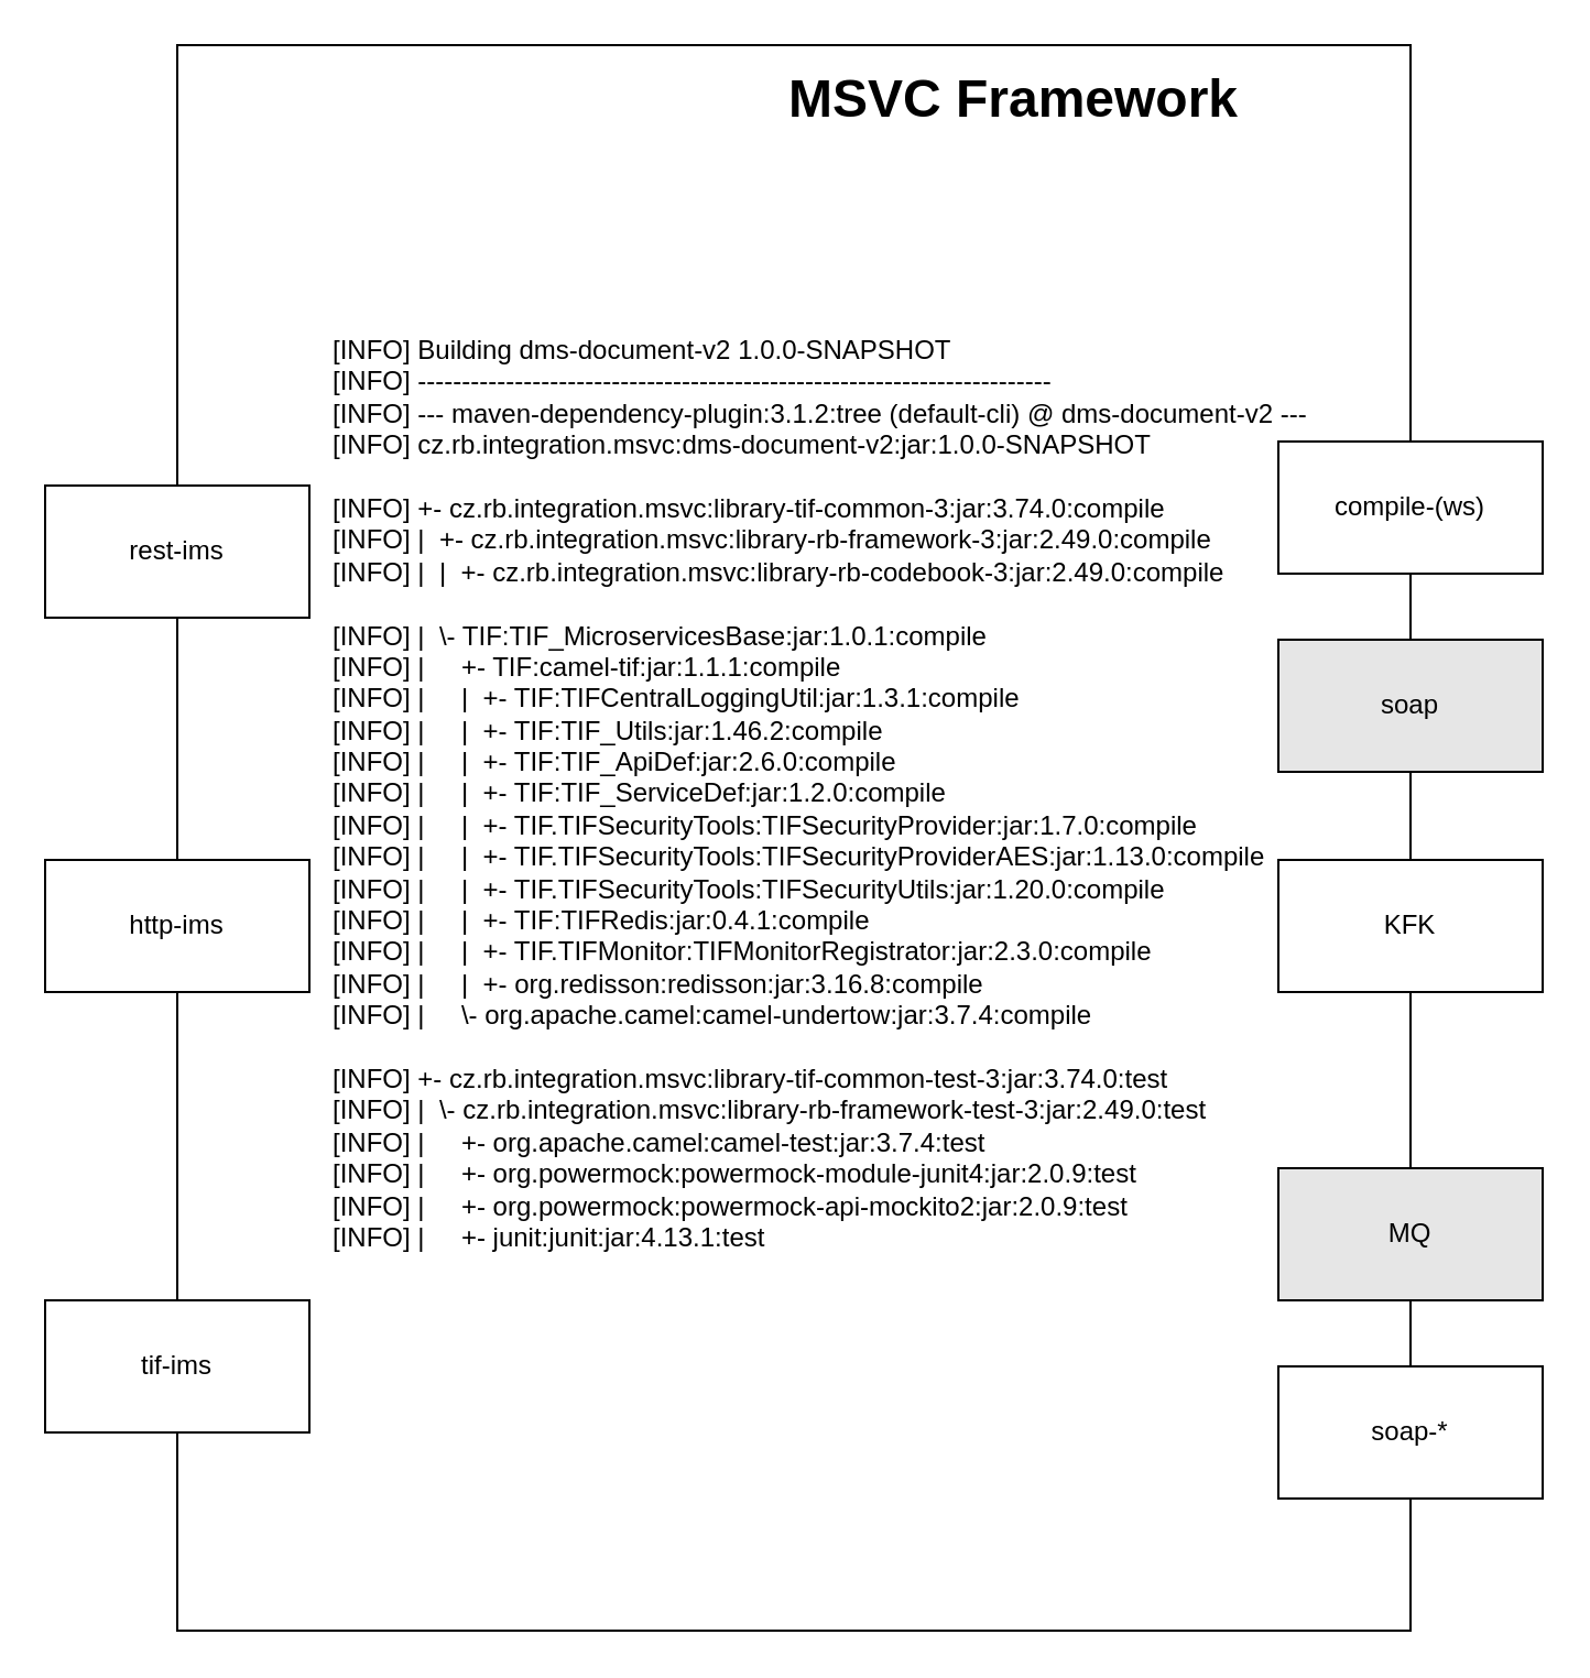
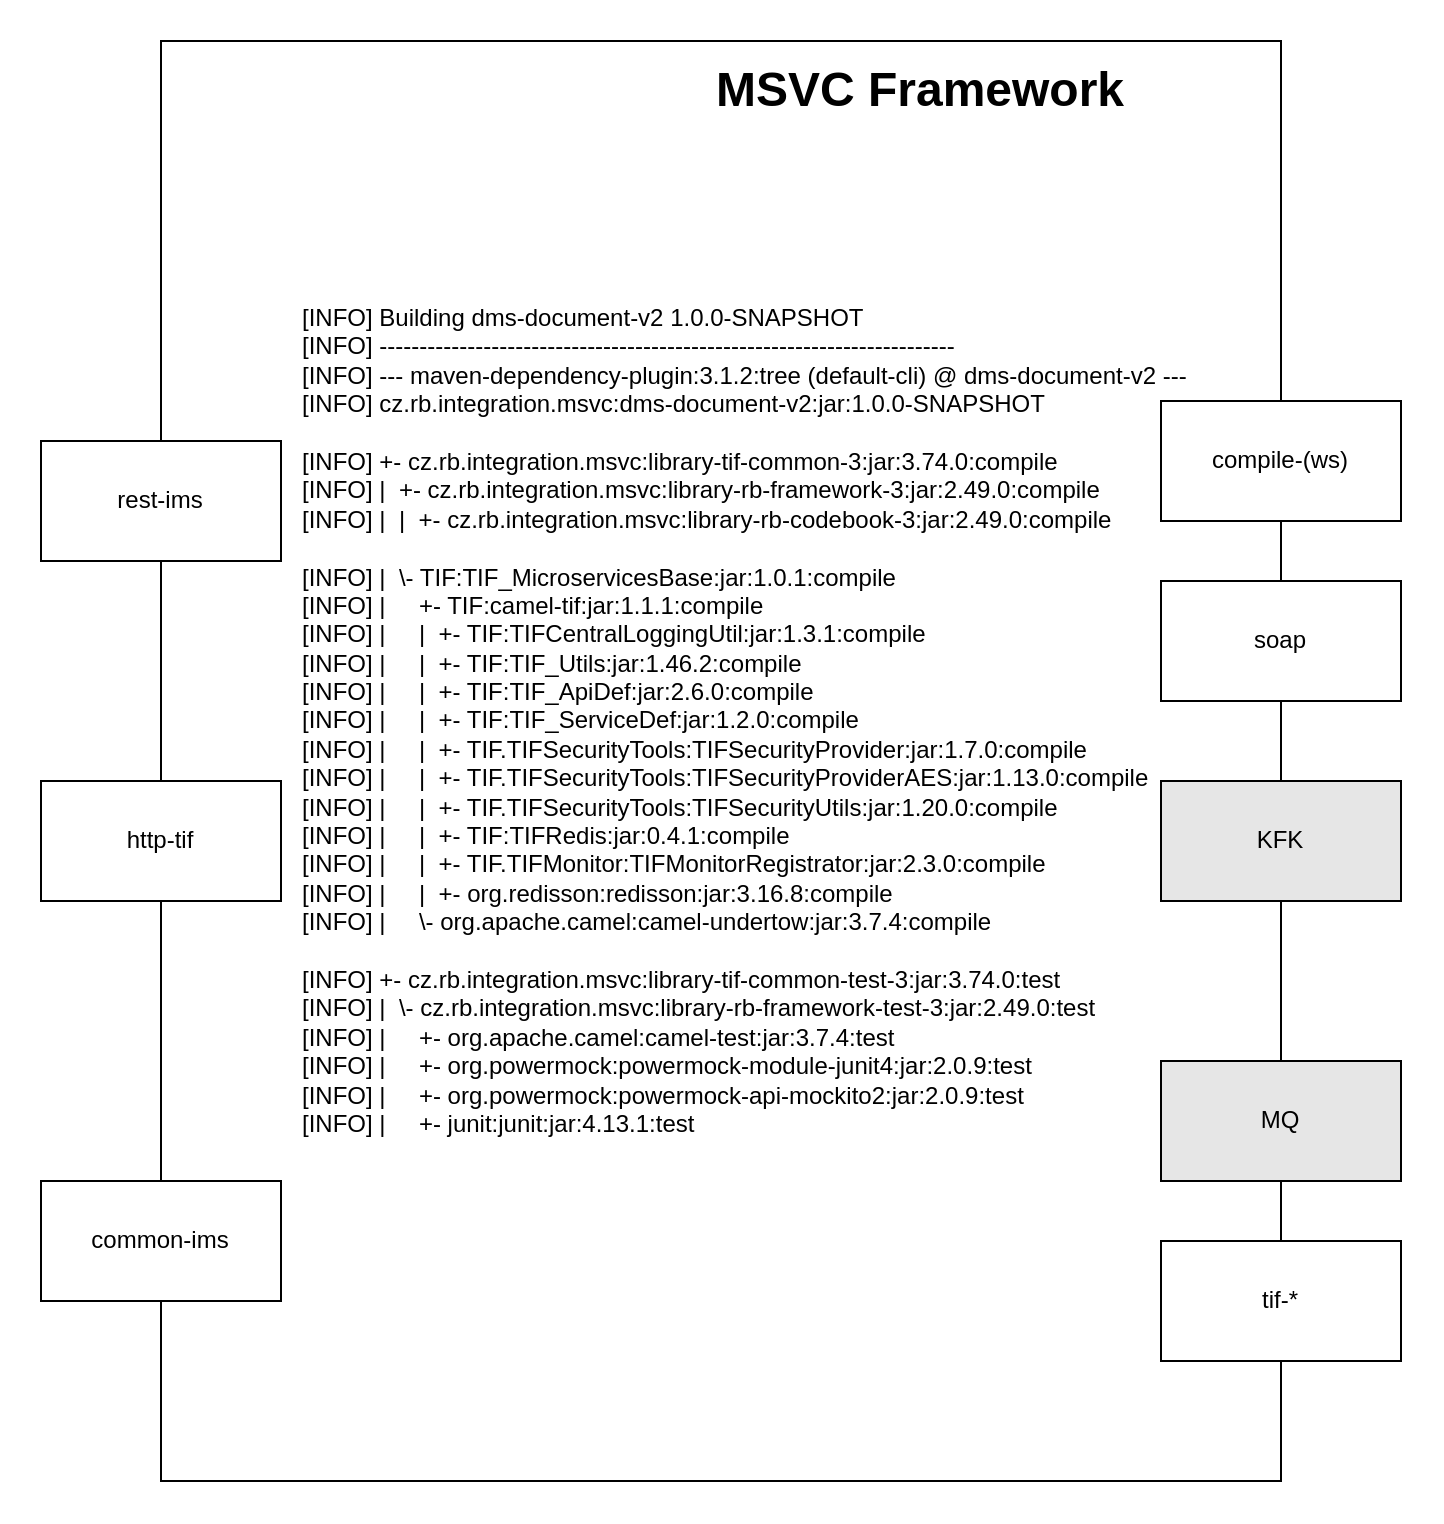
- <mxCell id="7" value="soap" style="rounded=0;whiteSpace=wrap;html=1;fillColor=#e6e6e6;" parent="1" vertex="1"><mxGeometry x="580" y="290" width="120" height="60" as="geometry" /></mxCell>
+ <mxCell id="7" value="soap" style="rounded=0;whiteSpace=wrap;html=1;" parent="1" vertex="1"><mxGeometry x="580" y="290" width="120" height="60" as="geometry" /></mxCell>
- <mxCell id="4" value="http-ims" style="rounded=0;whiteSpace=wrap;html=1;" parent="1" vertex="1"><mxGeometry x="20" y="390" width="120" height="60" as="geometry" /></mxCell>
+ <mxCell id="4" value="http-tif" style="rounded=0;whiteSpace=wrap;html=1;" parent="1" vertex="1"><mxGeometry x="20" y="390" width="120" height="60" as="geometry" /></mxCell>
- <mxCell id="10" value="KFK" style="rounded=0;whiteSpace=wrap;html=1;" parent="1" vertex="1"><mxGeometry x="580" y="390" width="120" height="60" as="geometry" /></mxCell>
+ <mxCell id="10" value="KFK" style="rounded=0;whiteSpace=wrap;html=1;fillColor=#e6e6e6;" parent="1" vertex="1"><mxGeometry x="580" y="390" width="120" height="60" as="geometry" /></mxCell>
- <mxCell id="3" value="tif-ims" style="rounded=0;whiteSpace=wrap;html=1;" parent="1" vertex="1"><mxGeometry x="20" y="590" width="120" height="60" as="geometry" /></mxCell>
+ <mxCell id="3" value="common-ims" style="rounded=0;whiteSpace=wrap;html=1;" parent="1" vertex="1"><mxGeometry x="20" y="590" width="120" height="60" as="geometry" /></mxCell>
- <mxCell id="6" value="soap-*" style="rounded=0;whiteSpace=wrap;html=1;" parent="1" vertex="1"><mxGeometry x="580" y="620" width="120" height="60" as="geometry" /></mxCell>
+ <mxCell id="6" value="tif-*" style="rounded=0;whiteSpace=wrap;html=1;" parent="1" vertex="1"><mxGeometry x="580" y="620" width="120" height="60" as="geometry" /></mxCell>
